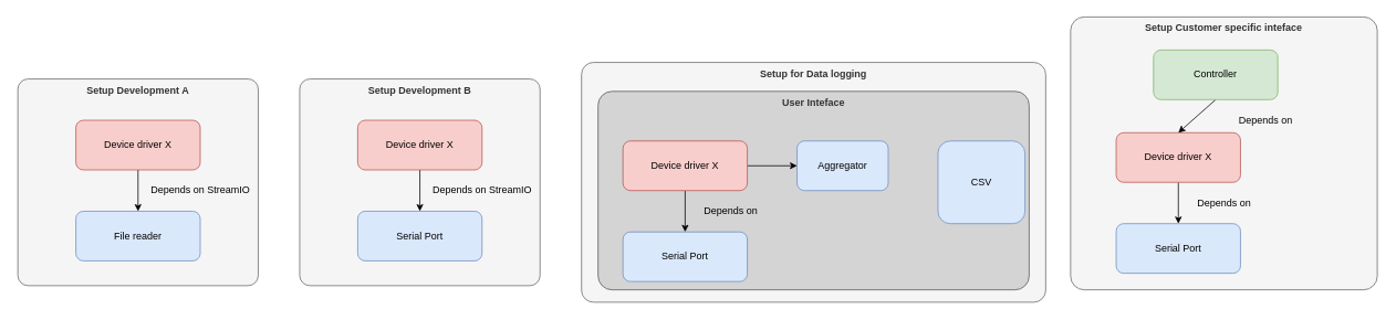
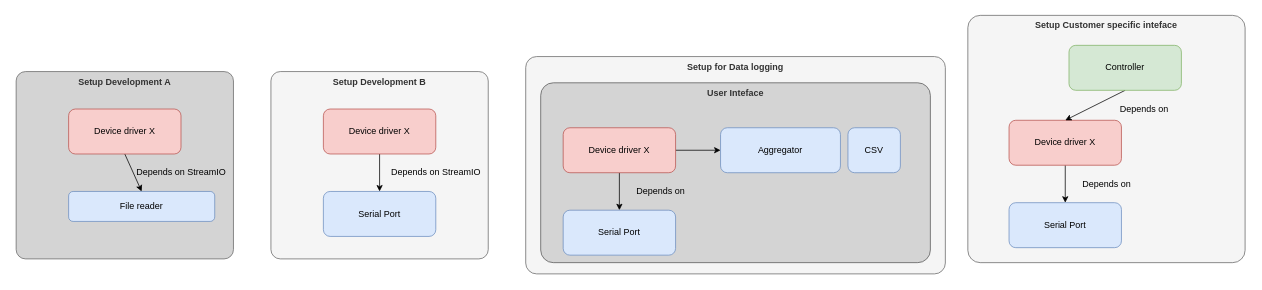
- <mxCell id="27" value="Controller" style="rounded=1;whiteSpace=wrap;html=1;fillColor=#d5e8d4;strokeColor=#82b366;" vertex="1" parent="1"><mxGeometry x="1390" y="60" width="150" height="60" as="geometry" /></mxCell>
+ <mxCell id="27" value="Controller" style="rounded=1;whiteSpace=wrap;html=1;fillColor=#d5e8d4;strokeColor=#82b366;" vertex="1" parent="1"><mxGeometry x="1425" y="60" width="150" height="60" as="geometry" /></mxCell>
- <mxCell id="8" value="Aggregator" style="rounded=1;whiteSpace=wrap;html=1;fillColor=#dae8fc;strokeColor=#6c8ebf;" vertex="1" parent="1"><mxGeometry x="960" y="170" width="110" height="60" as="geometry" /></mxCell>
+ <mxCell id="8" value="Aggregator" style="rounded=1;whiteSpace=wrap;html=1;fillColor=#dae8fc;strokeColor=#6c8ebf;" vertex="1" parent="1"><mxGeometry x="960" y="170" width="160" height="60" as="geometry" /></mxCell>
- <mxCell id="15" value="&lt;b&gt;Setup Development A&lt;/b&gt;" style="rounded=1;whiteSpace=wrap;html=1;fillColor=#f5f5f5;strokeColor=#666666;arcSize=5;fontColor=#333333;verticalAlign=top;" vertex="1" parent="1"><mxGeometry x="20" y="95" width="290" height="250" as="geometry" /></mxCell>
+ <mxCell id="15" value="&lt;b&gt;Setup Development A&lt;/b&gt;" style="rounded=1;whiteSpace=wrap;html=1;fillColor=#d4d4d4;strokeColor=#666666;arcSize=5;fontColor=#333333;verticalAlign=top;" vertex="1" parent="1"><mxGeometry x="20" y="95" width="290" height="250" as="geometry" /></mxCell>
- <mxCell id="20" value="CSV" style="rounded=1;whiteSpace=wrap;html=1;fillColor=#dae8fc;strokeColor=#6c8ebf;" vertex="1" parent="1"><mxGeometry x="1130" y="170" width="105" height="100" as="geometry" /></mxCell>
+ <mxCell id="20" value="CSV" style="rounded=1;whiteSpace=wrap;html=1;fillColor=#dae8fc;strokeColor=#6c8ebf;" vertex="1" parent="1"><mxGeometry x="1130" y="170" width="70" height="60" as="geometry" /></mxCell>
- <mxCell id="18" value="File reader" style="rounded=1;whiteSpace=wrap;html=1;fillColor=#dae8fc;strokeColor=#6c8ebf;" vertex="1" parent="1"><mxGeometry x="90" y="255" width="150" height="60" as="geometry" /></mxCell>
+ <mxCell id="18" value="File reader" style="rounded=1;whiteSpace=wrap;html=1;fillColor=#dae8fc;strokeColor=#6c8ebf;" vertex="1" parent="1"><mxGeometry x="90" y="255" width="195" height="40" as="geometry" /></mxCell>
